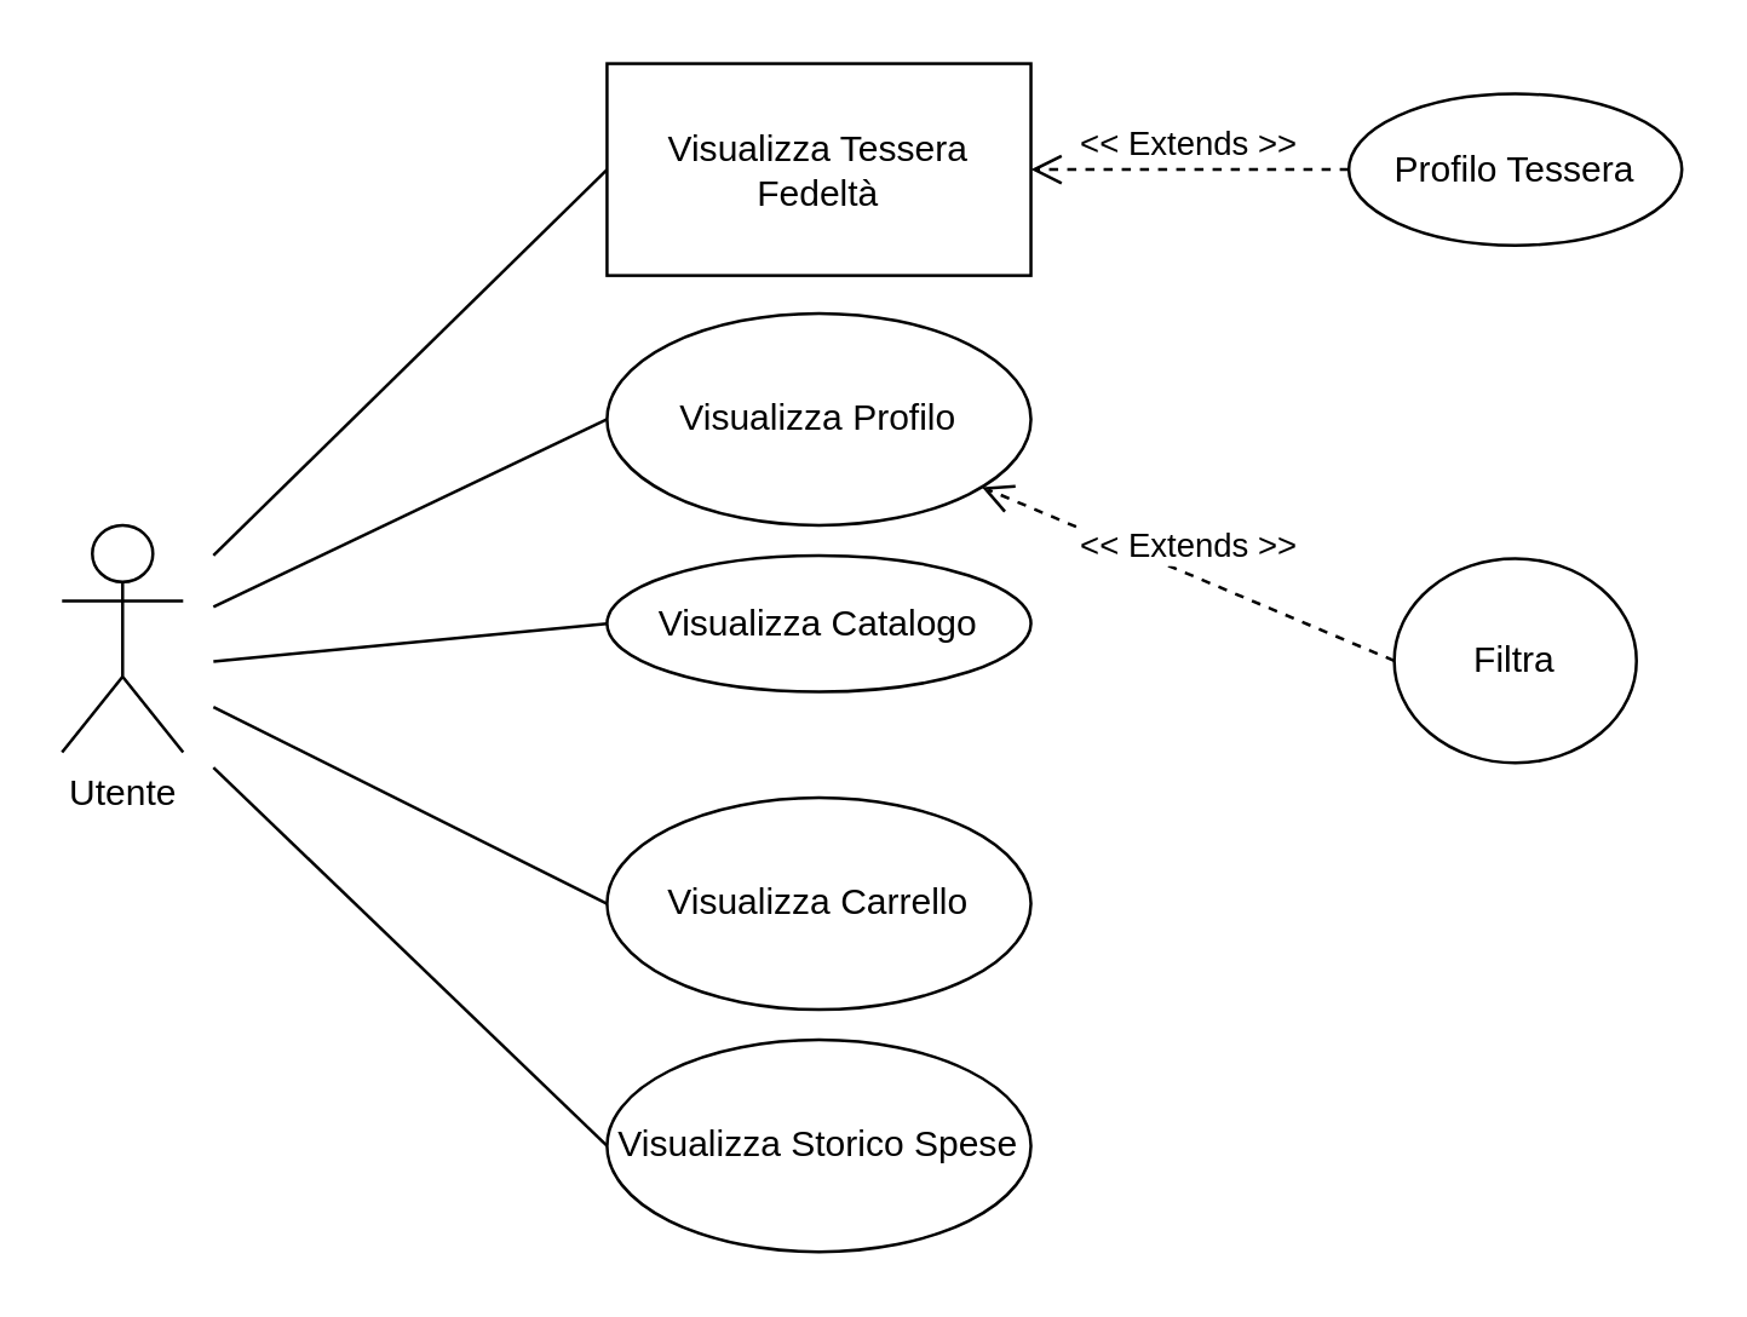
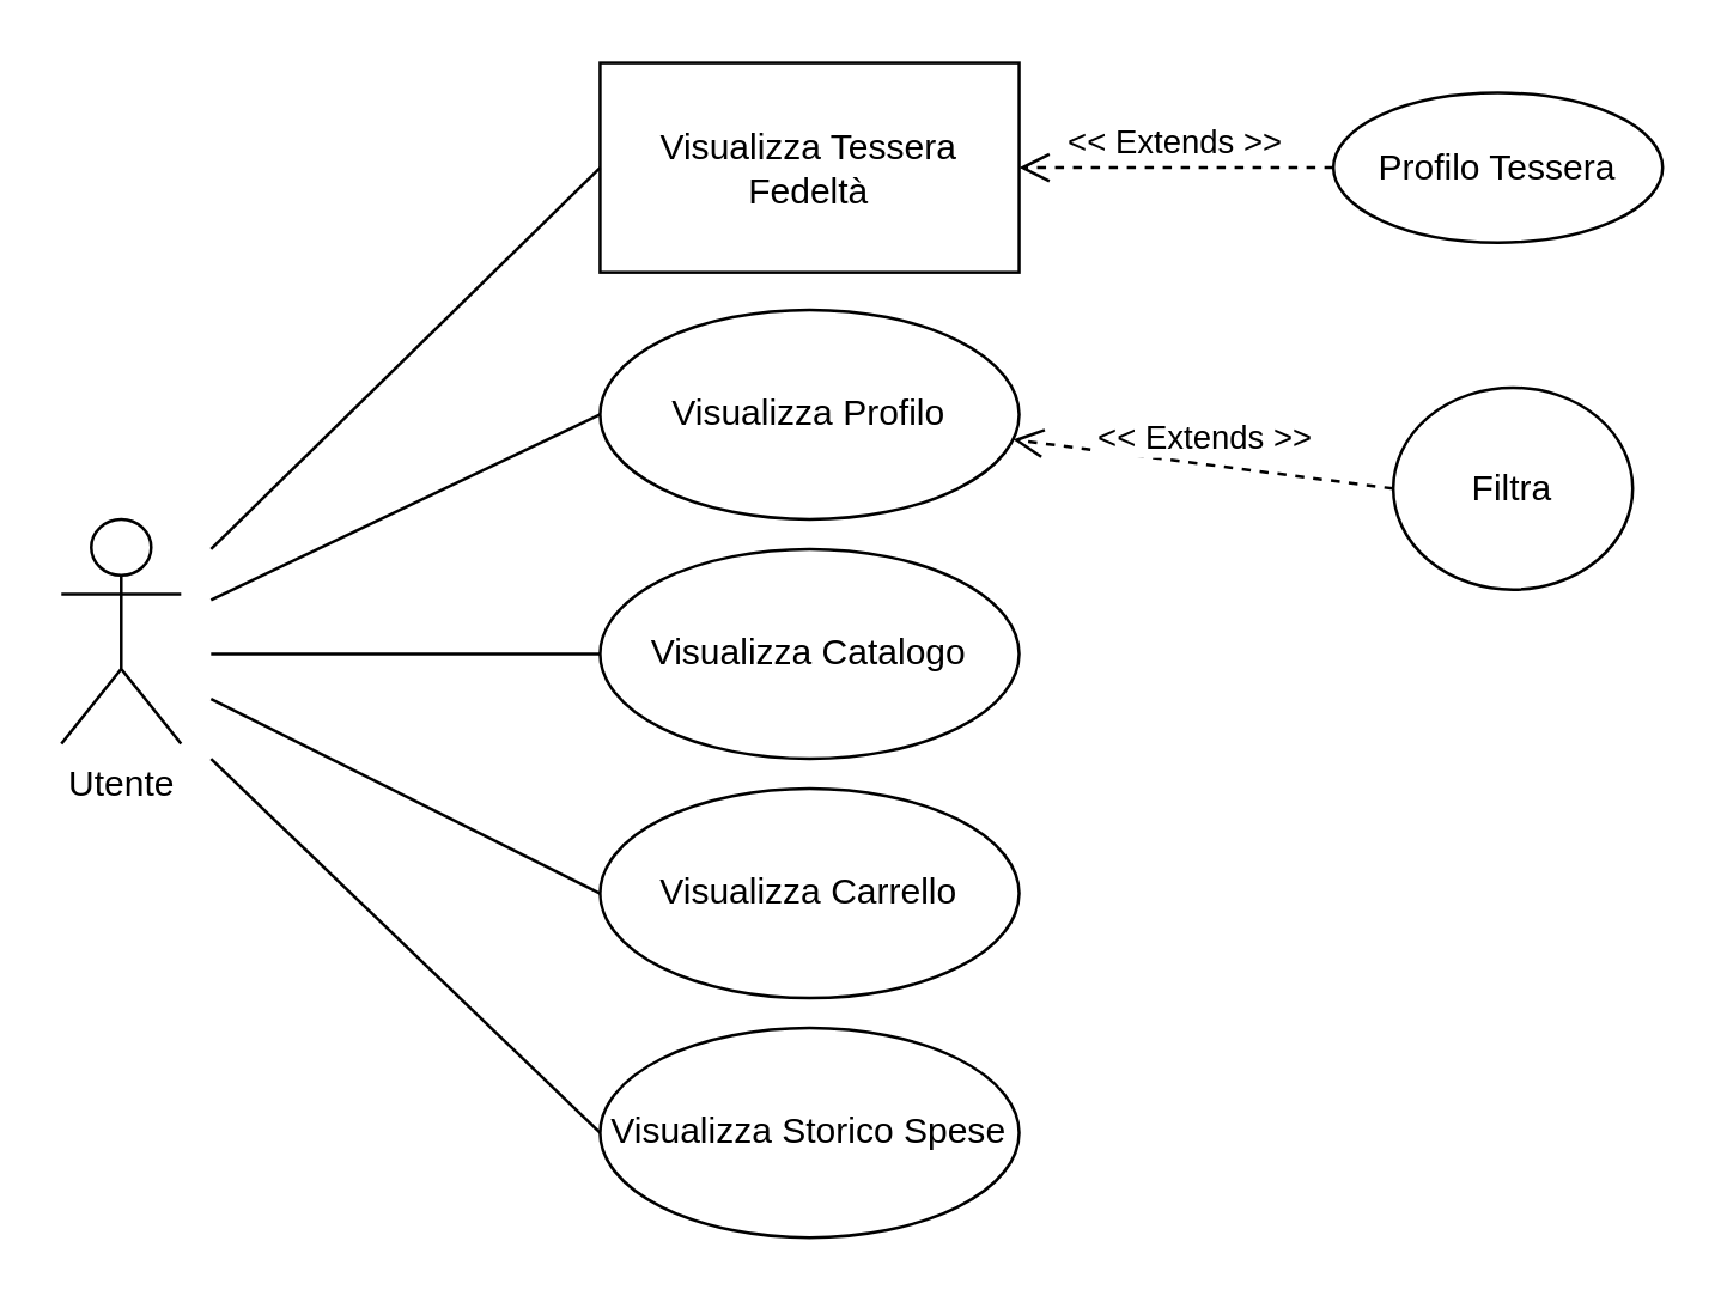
- <mxCell id="3" value="Visualizza Catalogo" style="ellipse;whiteSpace=wrap;html=1;" vertex="1" parent="1"><mxGeometry x="200" y="183" width="140" height="45" as="geometry" /></mxCell>
+ <mxCell id="3" value="Visualizza Catalogo" style="ellipse;whiteSpace=wrap;html=1;" vertex="1" parent="1"><mxGeometry x="200" y="183" width="140" height="70" as="geometry" /></mxCell>
- <mxCell id="4" value="Filtra" style="ellipse;whiteSpace=wrap;html=1;" vertex="1" parent="1"><mxGeometry x="460" y="184" width="80" height="67.5" as="geometry" /></mxCell>
+ <mxCell id="4" value="Filtra" style="ellipse;whiteSpace=wrap;html=1;" vertex="1" parent="1"><mxGeometry x="465" y="129" width="80" height="67.5" as="geometry" /></mxCell>
